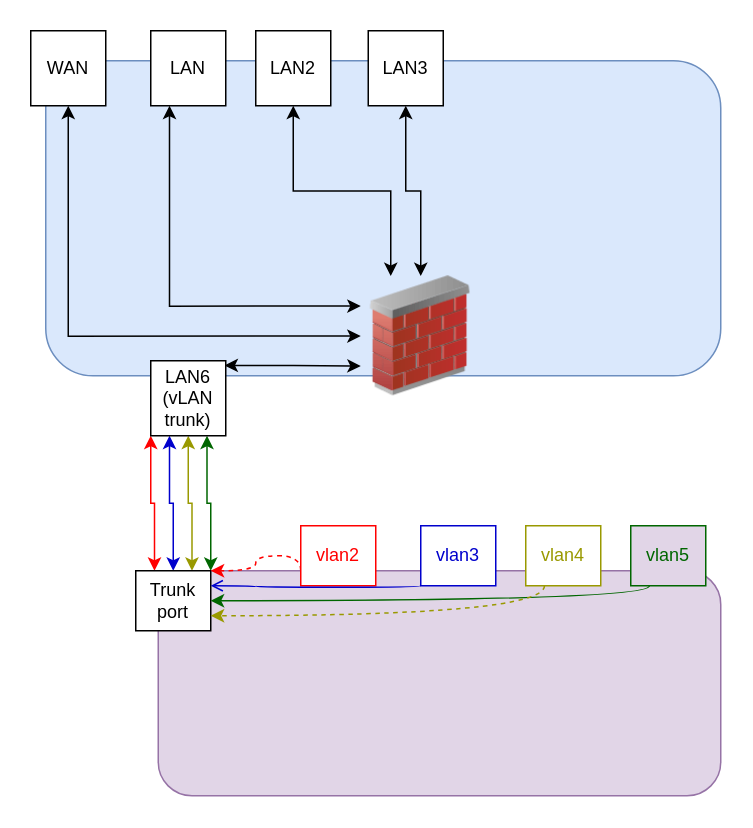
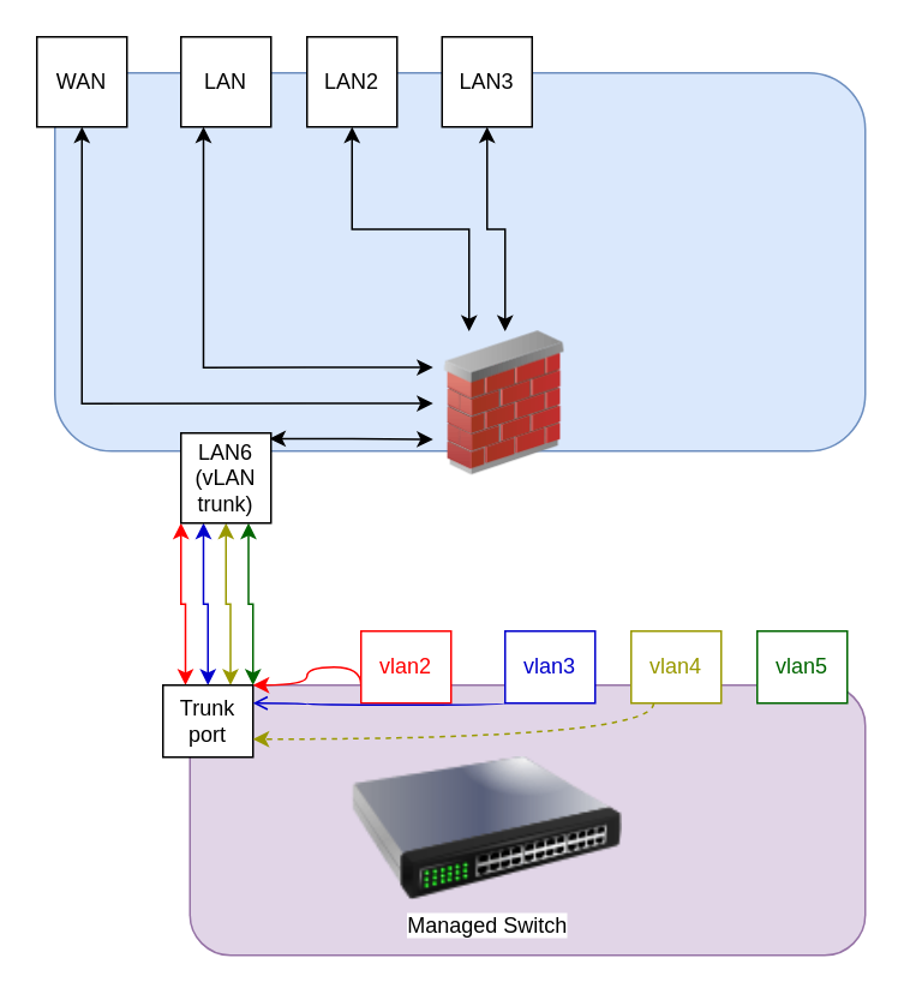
- <mxCell id="19" value="vlan5" style="rounded=0;whiteSpace=wrap;html=1;strokeColor=#006600;fontColor=#006600;fillColor=#e1d5e7;" vertex="1" parent="1"><mxGeometry x="420" y="350" width="50" height="40" as="geometry" /></mxCell>
+ <mxCell id="19" value="vlan5" style="rounded=0;whiteSpace=wrap;html=1;strokeColor=#006600;fontColor=#006600;" vertex="1" parent="1"><mxGeometry x="420" y="350" width="50" height="40" as="geometry" /></mxCell>
- <mxCell id="16" style="edgeStyle=orthogonalEdgeStyle;rounded=0;orthogonalLoop=1;jettySize=auto;html=1;exitX=0;exitY=0.75;exitDx=0;exitDy=0;entryX=1;entryY=0;entryDx=0;entryDy=0;strokeColor=#FF0000;curved=1;dashed=1;" edge="1" parent="1" source="17" target="15"><mxGeometry relative="1" as="geometry"><Array as="points"><mxPoint x="200" y="370" /><mxPoint x="170" y="370" /><mxPoint x="170" y="380" /></Array></mxGeometry></mxCell>
+ <mxCell id="16" style="edgeStyle=orthogonalEdgeStyle;rounded=0;orthogonalLoop=1;jettySize=auto;html=1;exitX=0;exitY=0.75;exitDx=0;exitDy=0;entryX=1;entryY=0;entryDx=0;entryDy=0;strokeColor=#FF0000;curved=1;" edge="1" parent="1" source="17" target="15"><mxGeometry relative="1" as="geometry"><Array as="points"><mxPoint x="200" y="370" /><mxPoint x="170" y="370" /><mxPoint x="170" y="380" /></Array></mxGeometry></mxCell>
- <mxCell id="18" style="edgeStyle=orthogonalEdgeStyle;rounded=0;orthogonalLoop=1;jettySize=auto;html=1;exitX=0.25;exitY=1;exitDx=0;exitDy=0;fontColor=#006600;curved=1;strokeColor=#006600;entryX=1;entryY=0.5;entryDx=0;entryDy=0;" edge="1" parent="1" source="19" target="15"><mxGeometry relative="1" as="geometry"><mxPoint x="140" y="400" as="targetPoint" /><Array as="points"><mxPoint x="433" y="400" /></Array></mxGeometry></mxCell>
+ <mxCell id="10" value="Managed Switch" style="image;html=1;image=img/lib/clip_art/networking/Switch_128x128.png" vertex="1" parent="1"><mxGeometry x="145" y="420" width="250" height="80" as="geometry" /></mxCell>
